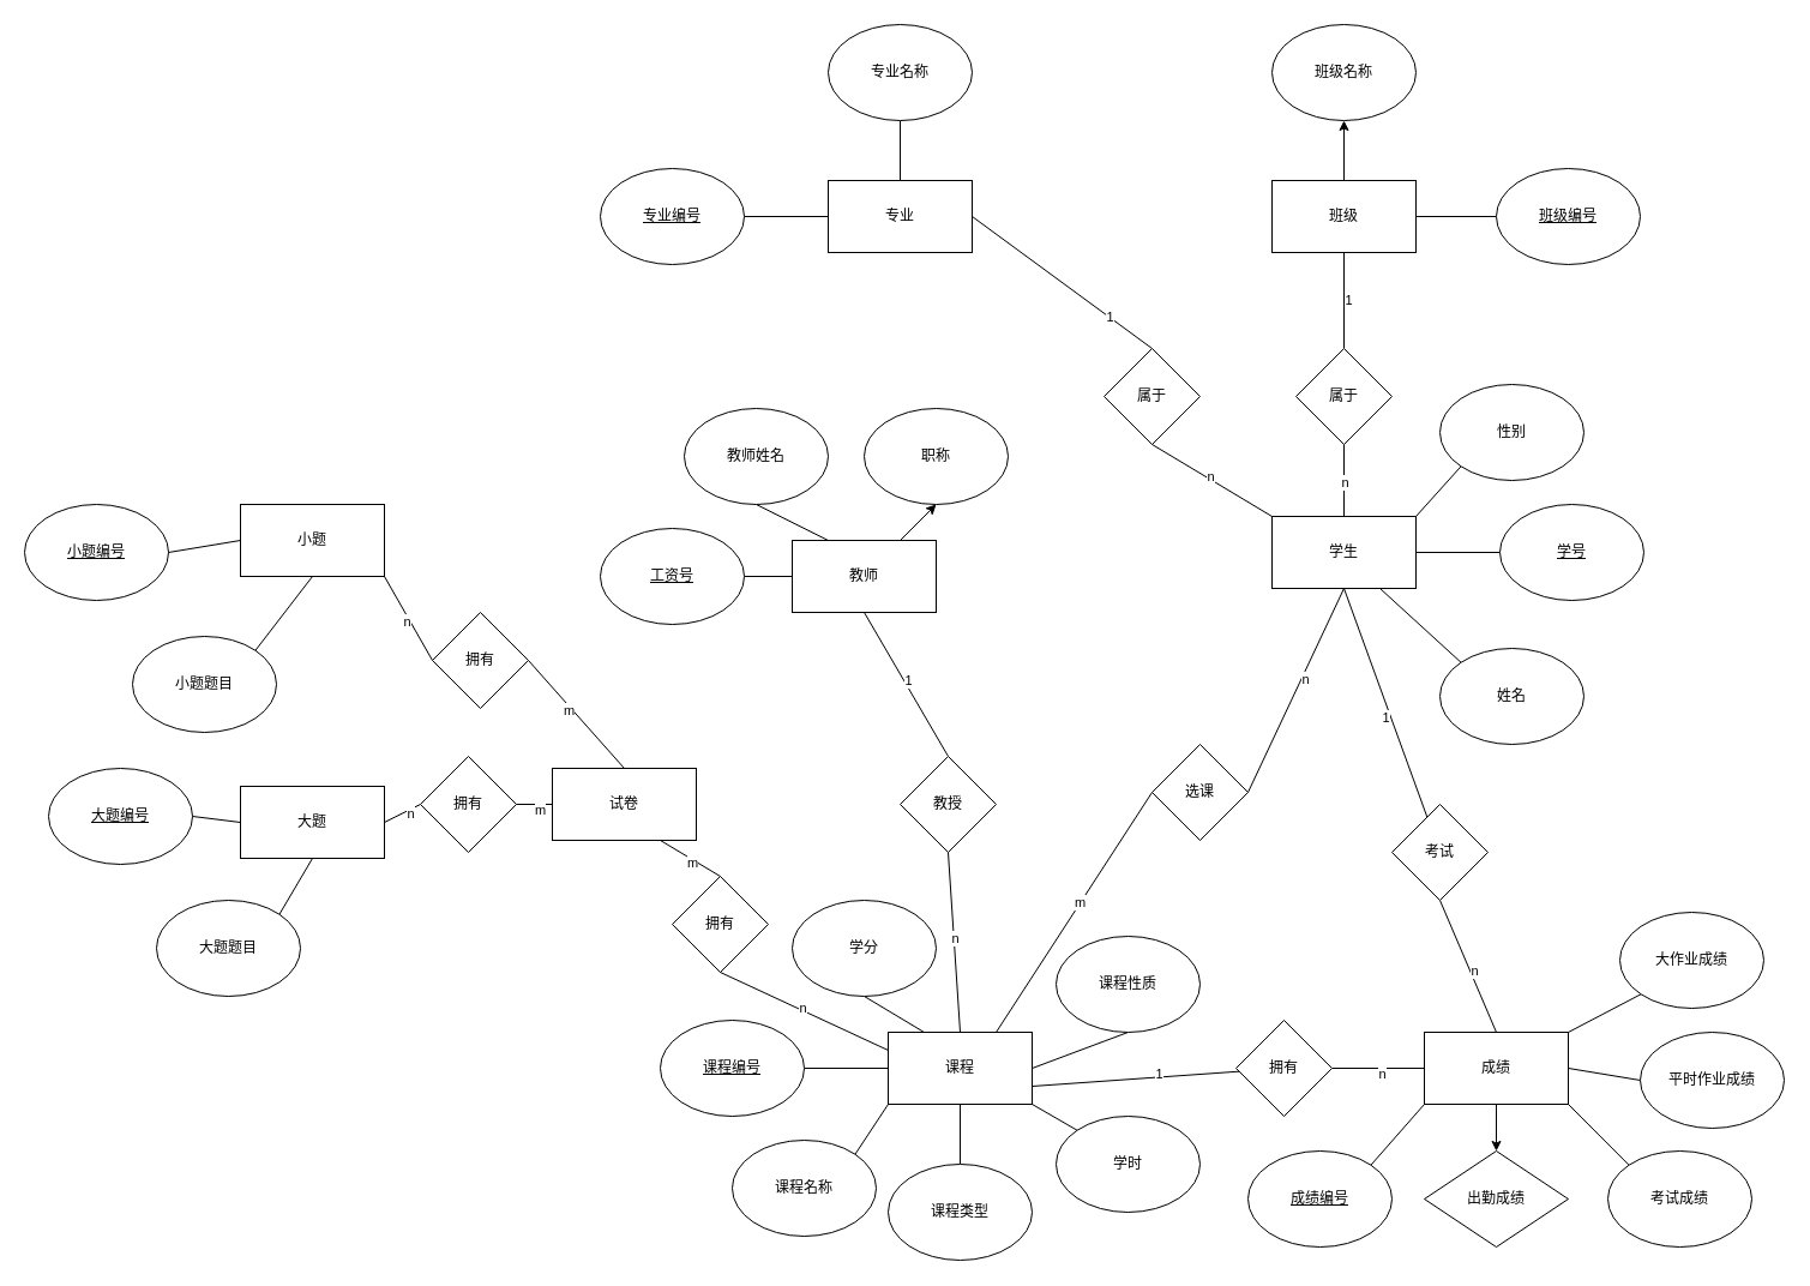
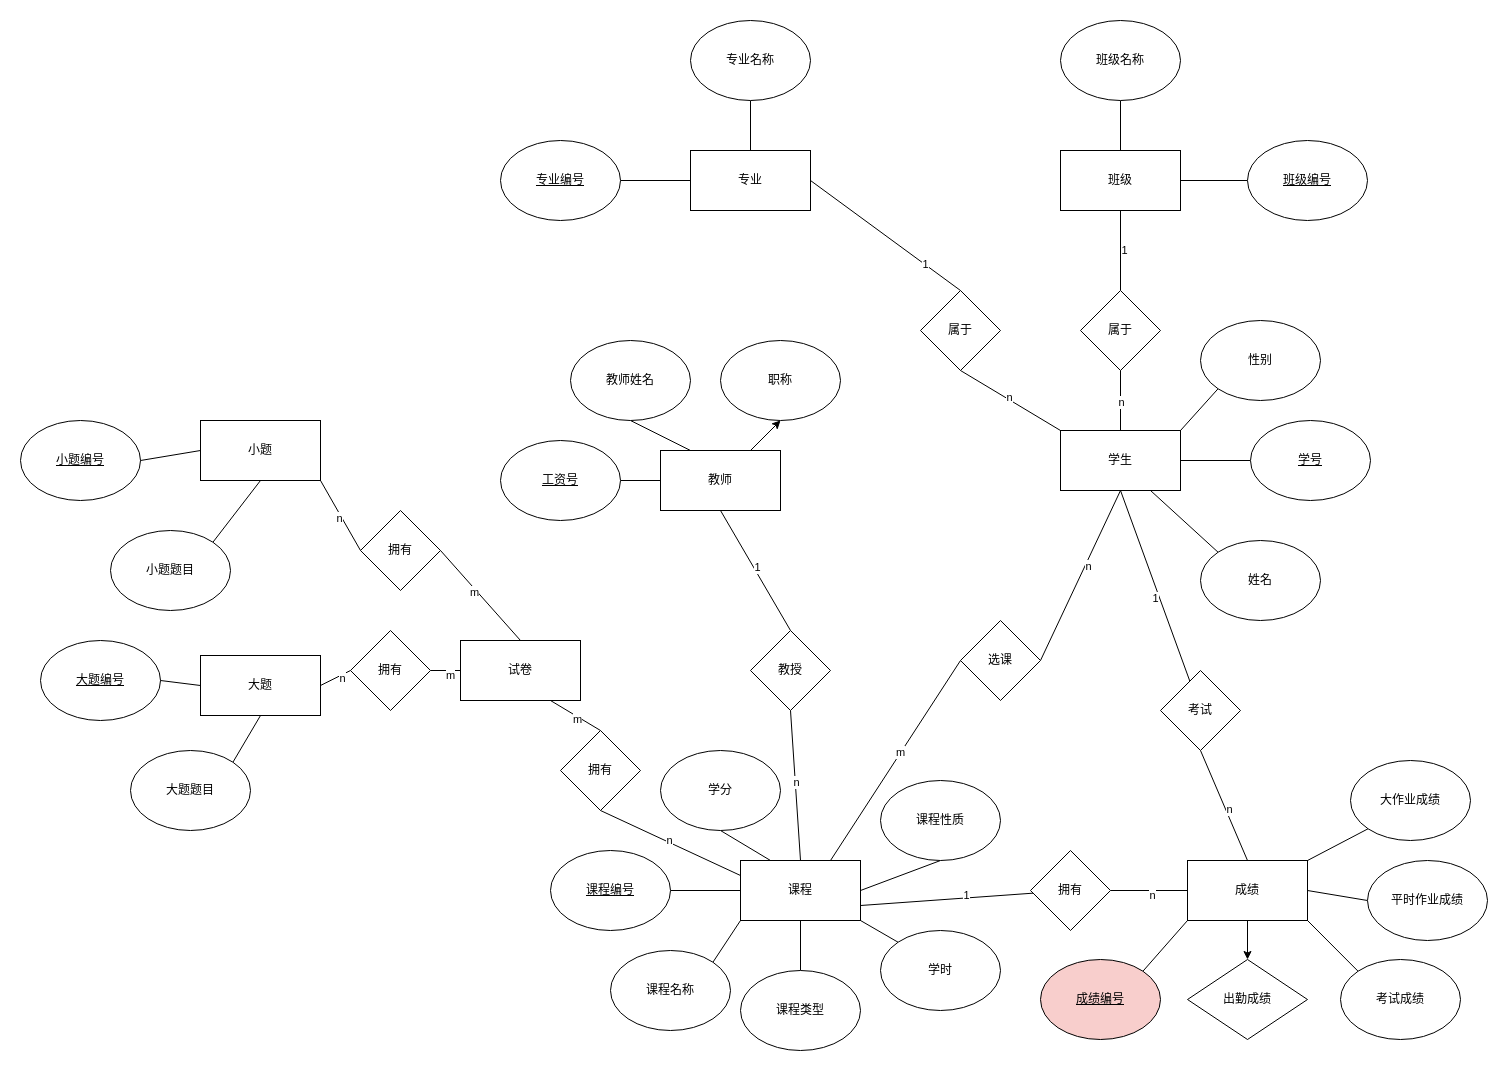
- <mxCell id="20" style="edgeStyle=orthogonalEdgeStyle;rounded=0;orthogonalLoop=1;jettySize=auto;html=1;exitX=0.5;exitY=0;exitDx=0;exitDy=0;entryX=0.5;entryY=1;entryDx=0;entryDy=0;endArrow=classic;startFill=0;" edge="1" parent="1" source="22" target="24"><mxGeometry relative="1" as="geometry" /></mxCell>
+ <mxCell id="20" style="edgeStyle=orthogonalEdgeStyle;rounded=0;orthogonalLoop=1;jettySize=auto;html=1;exitX=0.5;exitY=0;exitDx=0;exitDy=0;entryX=0.5;entryY=1;entryDx=0;entryDy=0;endArrow=none;startFill=0;" edge="1" parent="1" source="22" target="24"><mxGeometry relative="1" as="geometry" /></mxCell>
- <mxCell id="75" value="成绩编号" style="ellipse;whiteSpace=wrap;html=1;fontStyle=4" vertex="1" parent="1"><mxGeometry x="1040" y="959" width="120" height="80" as="geometry" /></mxCell>
+ <mxCell id="75" value="成绩编号" style="ellipse;whiteSpace=wrap;html=1;fontStyle=4;fillColor=#f8cecc;" vertex="1" parent="1"><mxGeometry x="1040" y="959" width="120" height="80" as="geometry" /></mxCell>
